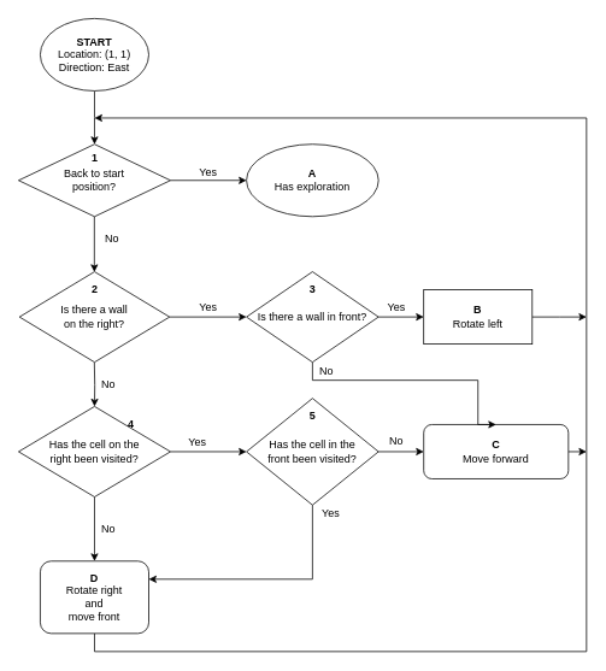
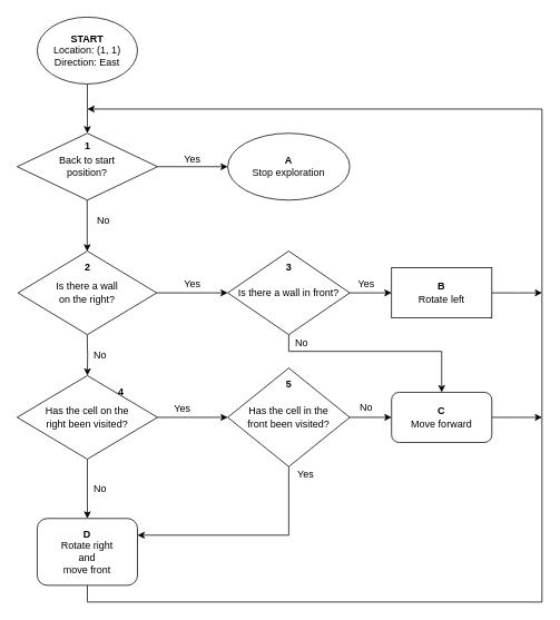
- <mxCell id="15" value="&lt;b&gt;A&lt;/b&gt;&lt;br&gt;Has exploration" style="ellipse;whiteSpace=wrap;html=1;" parent="1" vertex="1"><mxGeometry x="272" y="159" width="146" height="80" as="geometry" /></mxCell>
+ <mxCell id="15" value="&lt;b&gt;A&lt;/b&gt;&lt;br&gt;Stop exploration" style="ellipse;whiteSpace=wrap;html=1;" parent="1" vertex="1"><mxGeometry x="272" y="159" width="146" height="80" as="geometry" /></mxCell>
- <mxCell id="9" value="&lt;b&gt;C&lt;/b&gt;&lt;br&gt;Move forward" style="rounded=1;whiteSpace=wrap;html=1;" parent="1" vertex="1"><mxGeometry x="468" y="469" width="160" height="60" as="geometry" /></mxCell>
+ <mxCell id="9" value="&lt;b&gt;C&lt;/b&gt;&lt;br&gt;Move forward" style="rounded=1;whiteSpace=wrap;html=1;" parent="1" vertex="1"><mxGeometry x="468" y="469" width="120" height="60" as="geometry" /></mxCell>
